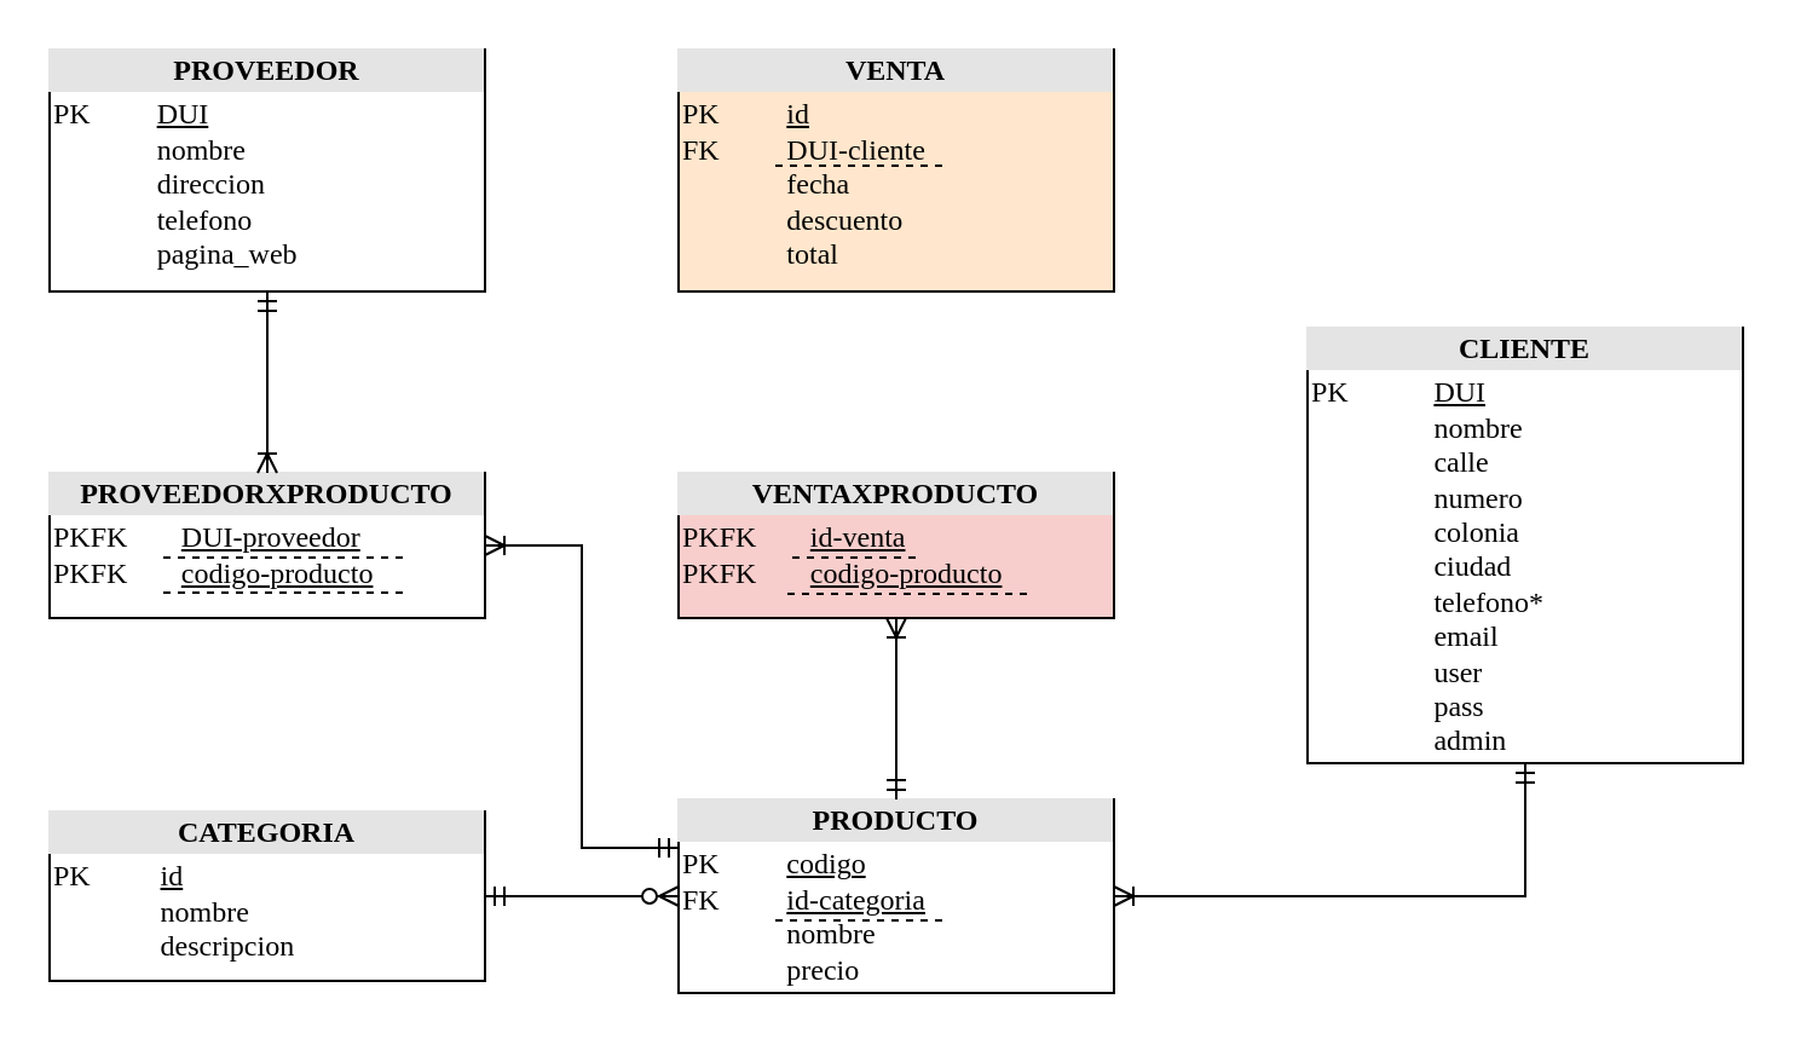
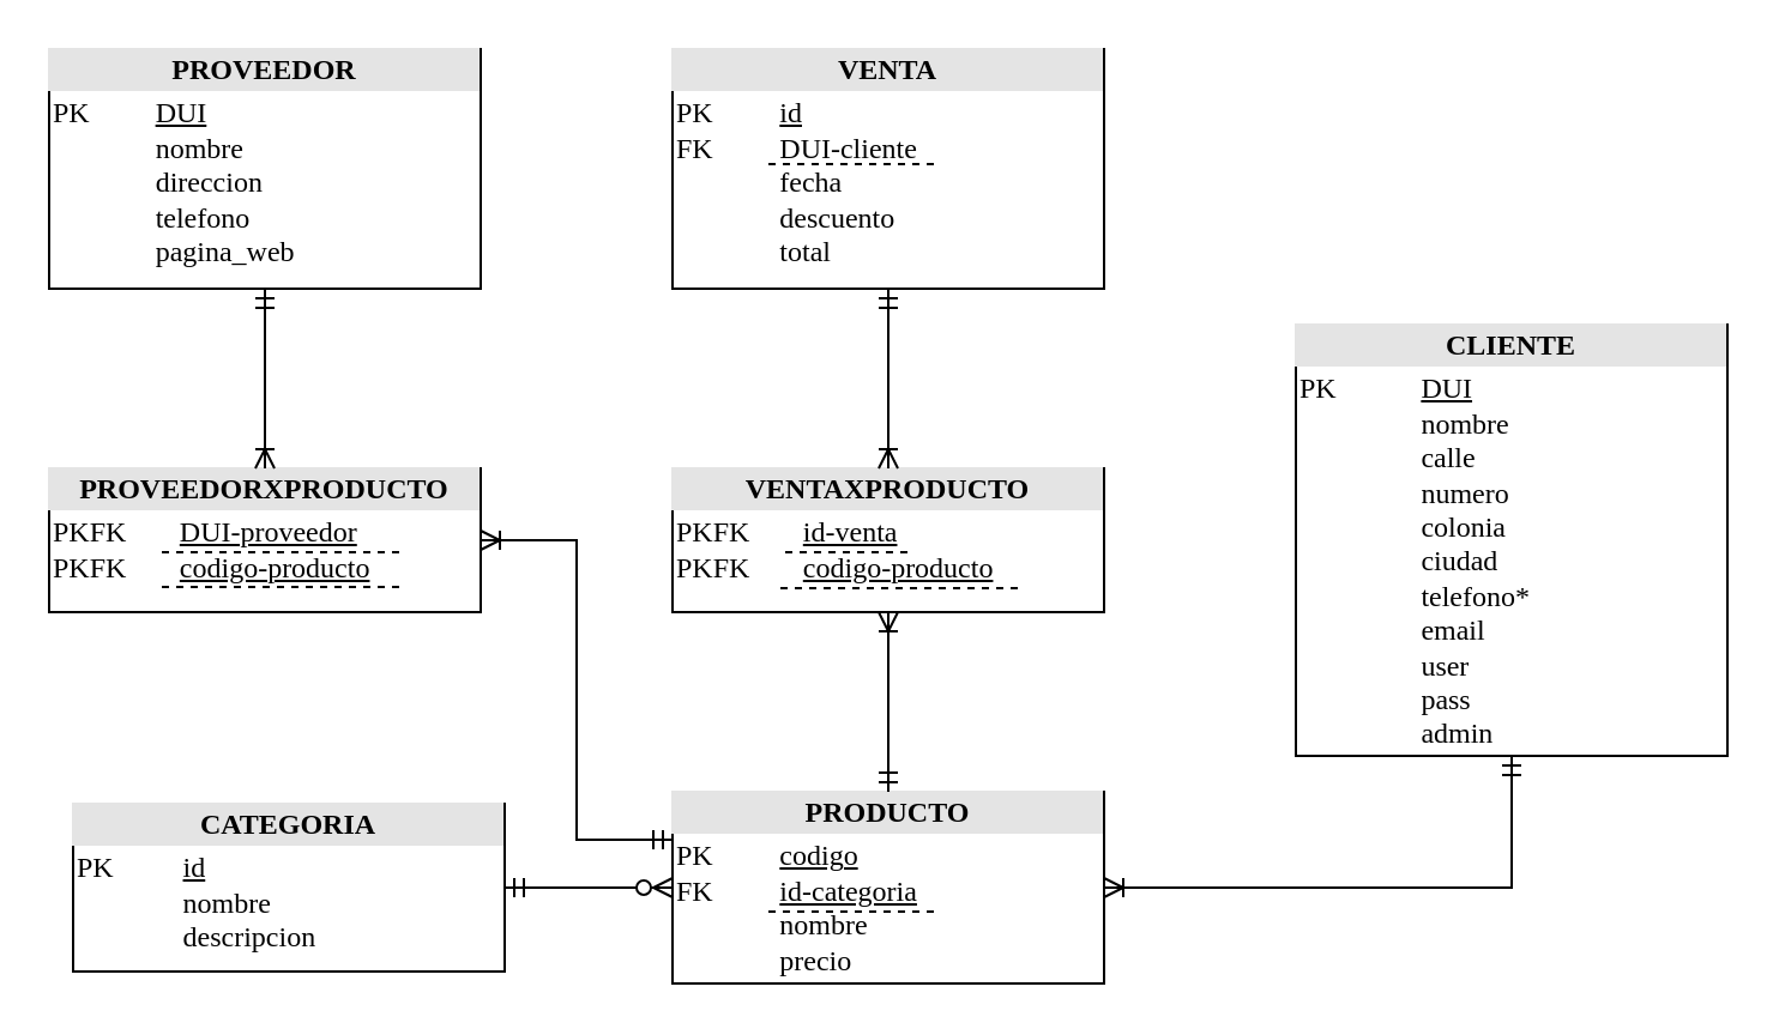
- <mxCell id="5" value="&lt;div style=&quot;text-align: center ; box-sizing: border-box ; width: 100% ; background: rgb(228 , 228 , 228) ; padding: 2px&quot;&gt;&lt;b&gt;VENTA&lt;/b&gt;&lt;/div&gt;&lt;table style=&quot;width: 100% ; font-size: 1em&quot; cellpadding=&quot;2&quot; cellspacing=&quot;0&quot;&gt;&lt;tbody&gt;&lt;tr&gt;&lt;td&gt;PK&lt;br&gt;FK&lt;br&gt;&lt;br&gt;&lt;br&gt;&lt;br&gt;&lt;/td&gt;&lt;td&gt;&lt;u&gt;id&lt;/u&gt;&lt;br&gt;DUI-cliente&lt;br&gt;fecha&lt;br&gt;descuento&lt;br&gt;total&lt;/td&gt;&lt;/tr&gt;&lt;/tbody&gt;&lt;/table&gt;" style="verticalAlign=top;align=left;overflow=fill;html=1;rounded=0;shadow=0;comic=0;labelBackgroundColor=none;strokeColor=#000000;strokeWidth=1;fillColor=#ffe6cc;fontFamily=Verdana;fontSize=12;fontColor=#000000;" parent="1" vertex="1"><mxGeometry x="280" y="20" width="180" height="100" as="geometry" /></mxCell>
+ <mxCell id="5" value="&lt;div style=&quot;text-align: center ; box-sizing: border-box ; width: 100% ; background: rgb(228 , 228 , 228) ; padding: 2px&quot;&gt;&lt;b&gt;VENTA&lt;/b&gt;&lt;/div&gt;&lt;table style=&quot;width: 100% ; font-size: 1em&quot; cellpadding=&quot;2&quot; cellspacing=&quot;0&quot;&gt;&lt;tbody&gt;&lt;tr&gt;&lt;td&gt;PK&lt;br&gt;FK&lt;br&gt;&lt;br&gt;&lt;br&gt;&lt;br&gt;&lt;/td&gt;&lt;td&gt;&lt;u&gt;id&lt;/u&gt;&lt;br&gt;DUI-cliente&lt;br&gt;fecha&lt;br&gt;descuento&lt;br&gt;total&lt;/td&gt;&lt;/tr&gt;&lt;/tbody&gt;&lt;/table&gt;" style="verticalAlign=top;align=left;overflow=fill;html=1;rounded=0;shadow=0;comic=0;labelBackgroundColor=none;strokeColor=#000000;strokeWidth=1;fillColor=#ffffff;fontFamily=Verdana;fontSize=12;fontColor=#000000;" parent="1" vertex="1"><mxGeometry x="280" y="20" width="180" height="100" as="geometry" /></mxCell>
+ <mxCell id="17" style="edgeStyle=orthogonalEdgeStyle;html=1;labelBackgroundColor=none;startArrow=ERmandOne;endArrow=ERoneToMany;fontFamily=Verdana;fontSize=12;align=left;exitX=0.5;exitY=1;exitDx=0;exitDy=0;rounded=0;" edge="1" parent="1" source="5" target="12"><mxGeometry relative="1" as="geometry"><mxPoint x="120.333" y="130.333" as="sourcePoint" /><mxPoint x="120.333" y="205" as="targetPoint" /></mxGeometry></mxCell>
- <mxCell id="12" value="&lt;div style=&quot;text-align: center ; box-sizing: border-box ; width: 100% ; background: rgb(228 , 228 , 228) ; padding: 2px&quot;&gt;&lt;b&gt;VENTAXPRODUCTO&lt;/b&gt;&lt;/div&gt;&lt;table style=&quot;width: 100% ; font-size: 1em&quot; cellpadding=&quot;2&quot; cellspacing=&quot;0&quot;&gt;&lt;tbody&gt;&lt;tr&gt;&lt;td&gt;PKFK&lt;br&gt;PKFK&lt;/td&gt;&lt;td&gt;&lt;u&gt;id-venta&lt;/u&gt;&lt;br&gt;&lt;u&gt;codigo-producto&lt;/u&gt;&lt;/td&gt;&lt;/tr&gt;&lt;/tbody&gt;&lt;/table&gt;" style="verticalAlign=top;align=left;overflow=fill;html=1;rounded=0;shadow=0;comic=0;labelBackgroundColor=none;strokeColor=#000000;strokeWidth=1;fillColor=#f8cecc;fontFamily=Verdana;fontSize=12;fontColor=#000000;" parent="1" vertex="1"><mxGeometry x="280" y="195" width="180" height="60" as="geometry" /></mxCell>
+ <mxCell id="12" value="&lt;div style=&quot;text-align: center ; box-sizing: border-box ; width: 100% ; background: rgb(228 , 228 , 228) ; padding: 2px&quot;&gt;&lt;b&gt;VENTAXPRODUCTO&lt;/b&gt;&lt;/div&gt;&lt;table style=&quot;width: 100% ; font-size: 1em&quot; cellpadding=&quot;2&quot; cellspacing=&quot;0&quot;&gt;&lt;tbody&gt;&lt;tr&gt;&lt;td&gt;PKFK&lt;br&gt;PKFK&lt;/td&gt;&lt;td&gt;&lt;u&gt;id-venta&lt;/u&gt;&lt;br&gt;&lt;u&gt;codigo-producto&lt;/u&gt;&lt;/td&gt;&lt;/tr&gt;&lt;/tbody&gt;&lt;/table&gt;" style="verticalAlign=top;align=left;overflow=fill;html=1;rounded=0;shadow=0;comic=0;labelBackgroundColor=none;strokeColor=#000000;strokeWidth=1;fillColor=#ffffff;fontFamily=Verdana;fontSize=12;fontColor=#000000;" parent="1" vertex="1"><mxGeometry x="280" y="195" width="180" height="60" as="geometry" /></mxCell>
- <mxCell id="3" value="&lt;div style=&quot;text-align: center ; box-sizing: border-box ; width: 100% ; background: rgb(228 , 228 , 228) ; padding: 2px&quot;&gt;&lt;b&gt;CATEGORIA&lt;/b&gt;&lt;/div&gt;&lt;table style=&quot;width: 100% ; font-size: 1em&quot; cellpadding=&quot;2&quot; cellspacing=&quot;0&quot;&gt;&lt;tbody&gt;&lt;tr&gt;&lt;td&gt;PK&lt;br&gt;&lt;br&gt;&lt;br&gt;&lt;/td&gt;&lt;td&gt;&lt;u&gt;id&lt;/u&gt;&lt;br&gt;nombre&lt;br&gt;descripcion&lt;/td&gt;&lt;/tr&gt;&lt;/tbody&gt;&lt;/table&gt;" style="verticalAlign=top;align=left;overflow=fill;html=1;rounded=0;shadow=0;comic=0;labelBackgroundColor=none;strokeColor=#000000;strokeWidth=1;fillColor=#ffffff;fontFamily=Verdana;fontSize=12;fontColor=#000000;" parent="1" vertex="1"><mxGeometry x="20" y="335" width="180" height="70" as="geometry" /></mxCell>
+ <mxCell id="3" value="&lt;div style=&quot;text-align: center ; box-sizing: border-box ; width: 100% ; background: rgb(228 , 228 , 228) ; padding: 2px&quot;&gt;&lt;b&gt;CATEGORIA&lt;/b&gt;&lt;/div&gt;&lt;table style=&quot;width: 100% ; font-size: 1em&quot; cellpadding=&quot;2&quot; cellspacing=&quot;0&quot;&gt;&lt;tbody&gt;&lt;tr&gt;&lt;td&gt;PK&lt;br&gt;&lt;br&gt;&lt;br&gt;&lt;/td&gt;&lt;td&gt;&lt;u&gt;id&lt;/u&gt;&lt;br&gt;nombre&lt;br&gt;descripcion&lt;/td&gt;&lt;/tr&gt;&lt;/tbody&gt;&lt;/table&gt;" style="verticalAlign=top;align=left;overflow=fill;html=1;rounded=0;shadow=0;comic=0;labelBackgroundColor=none;strokeColor=#000000;strokeWidth=1;fillColor=#ffffff;fontFamily=Verdana;fontSize=12;fontColor=#000000;" parent="1" vertex="1"><mxGeometry x="30" y="335" width="180" height="70" as="geometry" /></mxCell>
